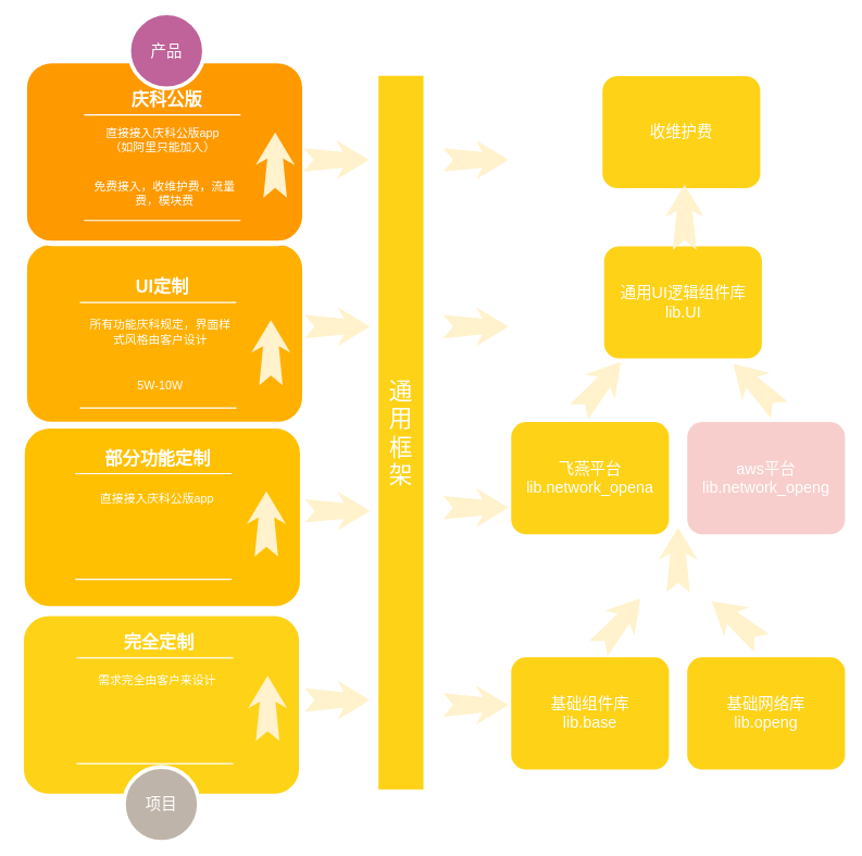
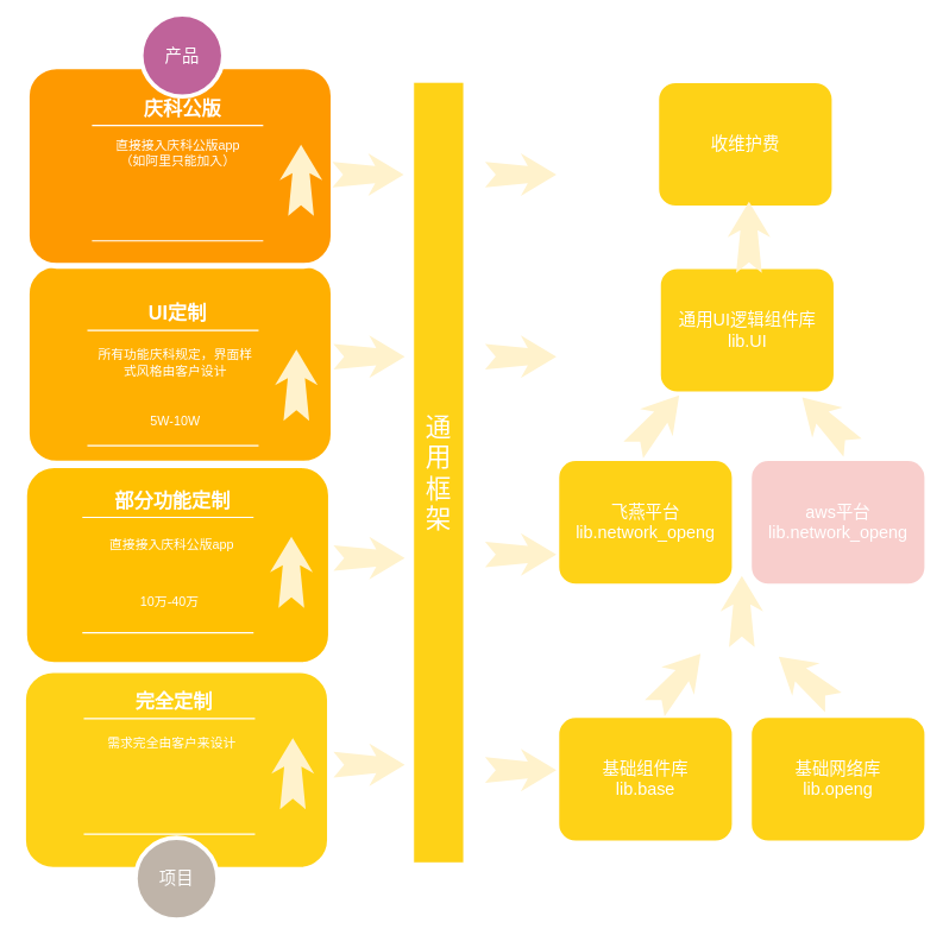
- <mxCell id="29" value="&lt;span style=&quot;font-size: 18px&quot;&gt;免费接入，收维护费，流量费，模块费&lt;br&gt;&lt;/span&gt;" style="text;html=1;strokeColor=none;fillColor=none;align=center;verticalAlign=middle;whiteSpace=wrap;rounded=0;shadow=0;fontSize=14;fontColor=#FFFFFF;" vertex="1" parent="1"><mxGeometry x="131" y="259.5" width="241" height="73" as="geometry" /></mxCell>
- <mxCell id="38" value="&lt;font color=&quot;#ffffff&quot; style=&quot;font-size: 24px&quot;&gt;飞燕平台&lt;br&gt;lib.network_opena&lt;br&gt;&lt;/font&gt;" style="whiteSpace=wrap;html=1;rounded=1;shadow=0;strokeWidth=8;fontSize=20;align=center;fillColor=#FED217;strokeColor=#FFFFFF;direction=south;" vertex="1" parent="1"><mxGeometry x="779" y="642.5" width="250" height="180" as="geometry" /></mxCell>
+ <mxCell id="38" value="&lt;font color=&quot;#ffffff&quot; style=&quot;font-size: 24px&quot;&gt;飞燕平台&lt;br&gt;lib.network_openg&lt;br&gt;&lt;/font&gt;" style="whiteSpace=wrap;html=1;rounded=1;shadow=0;strokeWidth=8;fontSize=20;align=center;fillColor=#FED217;strokeColor=#FFFFFF;direction=south;" vertex="1" parent="1"><mxGeometry x="779" y="642.5" width="250" height="180" as="geometry" /></mxCell>
+ <mxCell id="31" value="&lt;span style=&quot;font-size: 18px&quot;&gt;10万-40万&lt;br&gt;&lt;/span&gt;" style="text;html=1;strokeColor=none;fillColor=none;align=center;verticalAlign=middle;whiteSpace=wrap;rounded=0;shadow=0;fontSize=14;fontColor=#FFFFFF;" vertex="1" parent="1"><mxGeometry x="116.5" y="807.5" width="240" height="75" as="geometry" /></mxCell>
